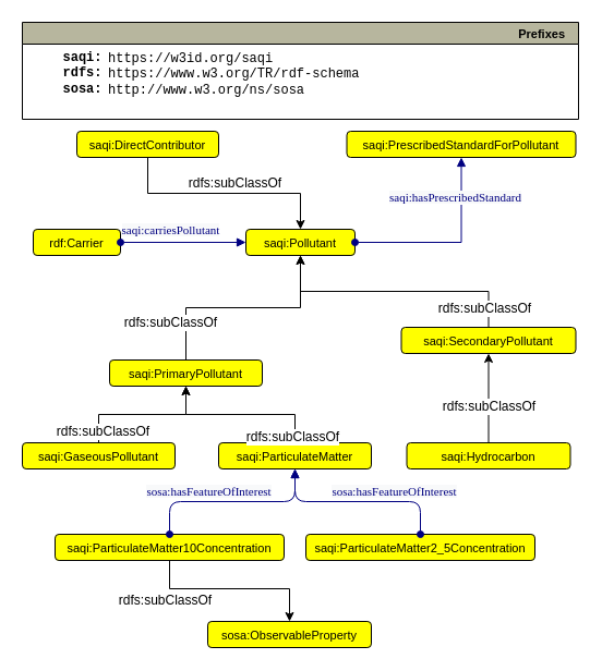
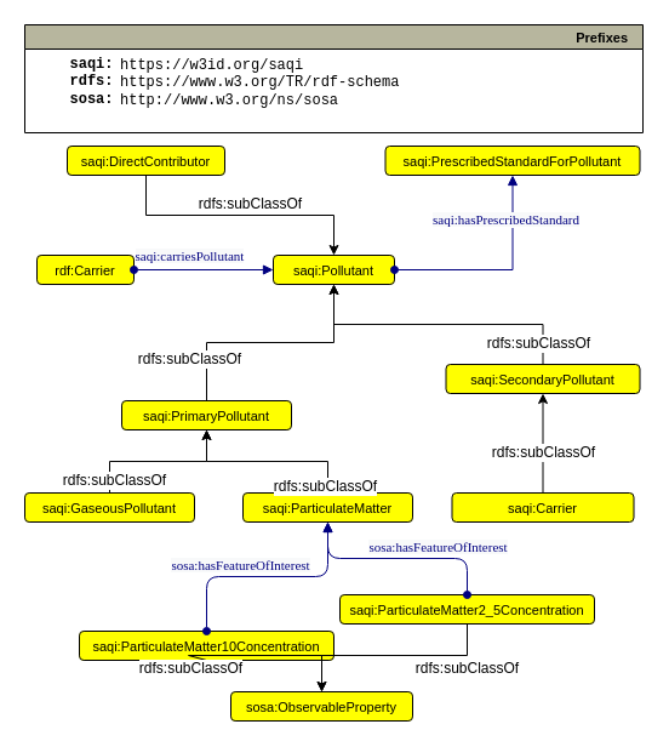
- <mxCell id="2" value="saqi:DirectContributor" style="graphMlID=n4;shape=rect;rounded=1;arcsize=30;fillColor=#ffff00;strokeColor=#000000;strokeWidth=1.0;fontSize=11;" parent="1" vertex="1"><mxGeometry x="70" y="120" width="130" height="24" as="geometry" /></mxCell>
+ <mxCell id="2" value="saqi:DirectContributor" style="graphMlID=n4;shape=rect;rounded=1;arcsize=30;fillColor=#ffff00;strokeColor=#000000;strokeWidth=1.0;fontSize=11;" parent="1" vertex="1"><mxGeometry x="55" y="120" width="130" height="24" as="geometry" /></mxCell>
- <mxCell id="24" value="saqi:Hydrocarbon" style="graphMlID=n4;shape=rect;rounded=1;arcsize=30;fillColor=#ffff00;strokeColor=#000000;strokeWidth=1.0;fontSize=11;" parent="1" vertex="1"><mxGeometry x="372.5" y="406" width="150" height="24" as="geometry" /></mxCell>
+ <mxCell id="24" value="saqi:Carrier" style="graphMlID=n4;shape=rect;rounded=1;arcsize=30;fillColor=#ffff00;strokeColor=#000000;strokeWidth=1.0;fontSize=11;" parent="1" vertex="1"><mxGeometry x="372.5" y="406" width="150" height="24" as="geometry" /></mxCell>
- <mxCell id="28" value="saqi:ParticulateMatter10Concentration" style="graphMlID=n4;shape=rect;rounded=1;arcsize=30;fillColor=#ffff00;strokeColor=#000000;strokeWidth=1.0;fontSize=11;" parent="1" vertex="1"><mxGeometry x="50" y="490" width="210" height="24" as="geometry" /></mxCell>
+ <mxCell id="28" value="saqi:ParticulateMatter10Concentration" style="graphMlID=n4;shape=rect;rounded=1;arcsize=30;fillColor=#ffff00;strokeColor=#000000;strokeWidth=1.0;fontSize=11;" parent="1" vertex="1"><mxGeometry x="65" y="520" width="210" height="24" as="geometry" /></mxCell>
+ <mxCell id="34" value="" style="endArrow=classic;html=1;textDirection=ltr;fontSize=11;strokeWidth=1;exitX=0.5;exitY=1;exitDx=0;exitDy=0;entryX=0.5;entryY=0;entryDx=0;entryDy=0;rounded=0;" parent="1" source="31" target="27" edge="1"><mxGeometry width="50" height="50" relative="1" as="geometry"><mxPoint x="400" y="613" as="sourcePoint" /><mxPoint x="400" y="531" as="targetPoint" /><Array as="points"><mxPoint x="385" y="540" /><mxPoint x="265" y="540" /></Array></mxGeometry></mxCell>
+ <mxCell id="35" value="rdfs:subClassOf" style="text;html=1;align=center;verticalAlign=middle;resizable=0;points=[];labelBackgroundColor=#ffffff;rotation=0;" parent="34" vertex="1" connectable="0"><mxGeometry x="-0.221" relative="1" as="geometry"><mxPoint x="42" y="10" as="offset" /></mxGeometry></mxCell>
